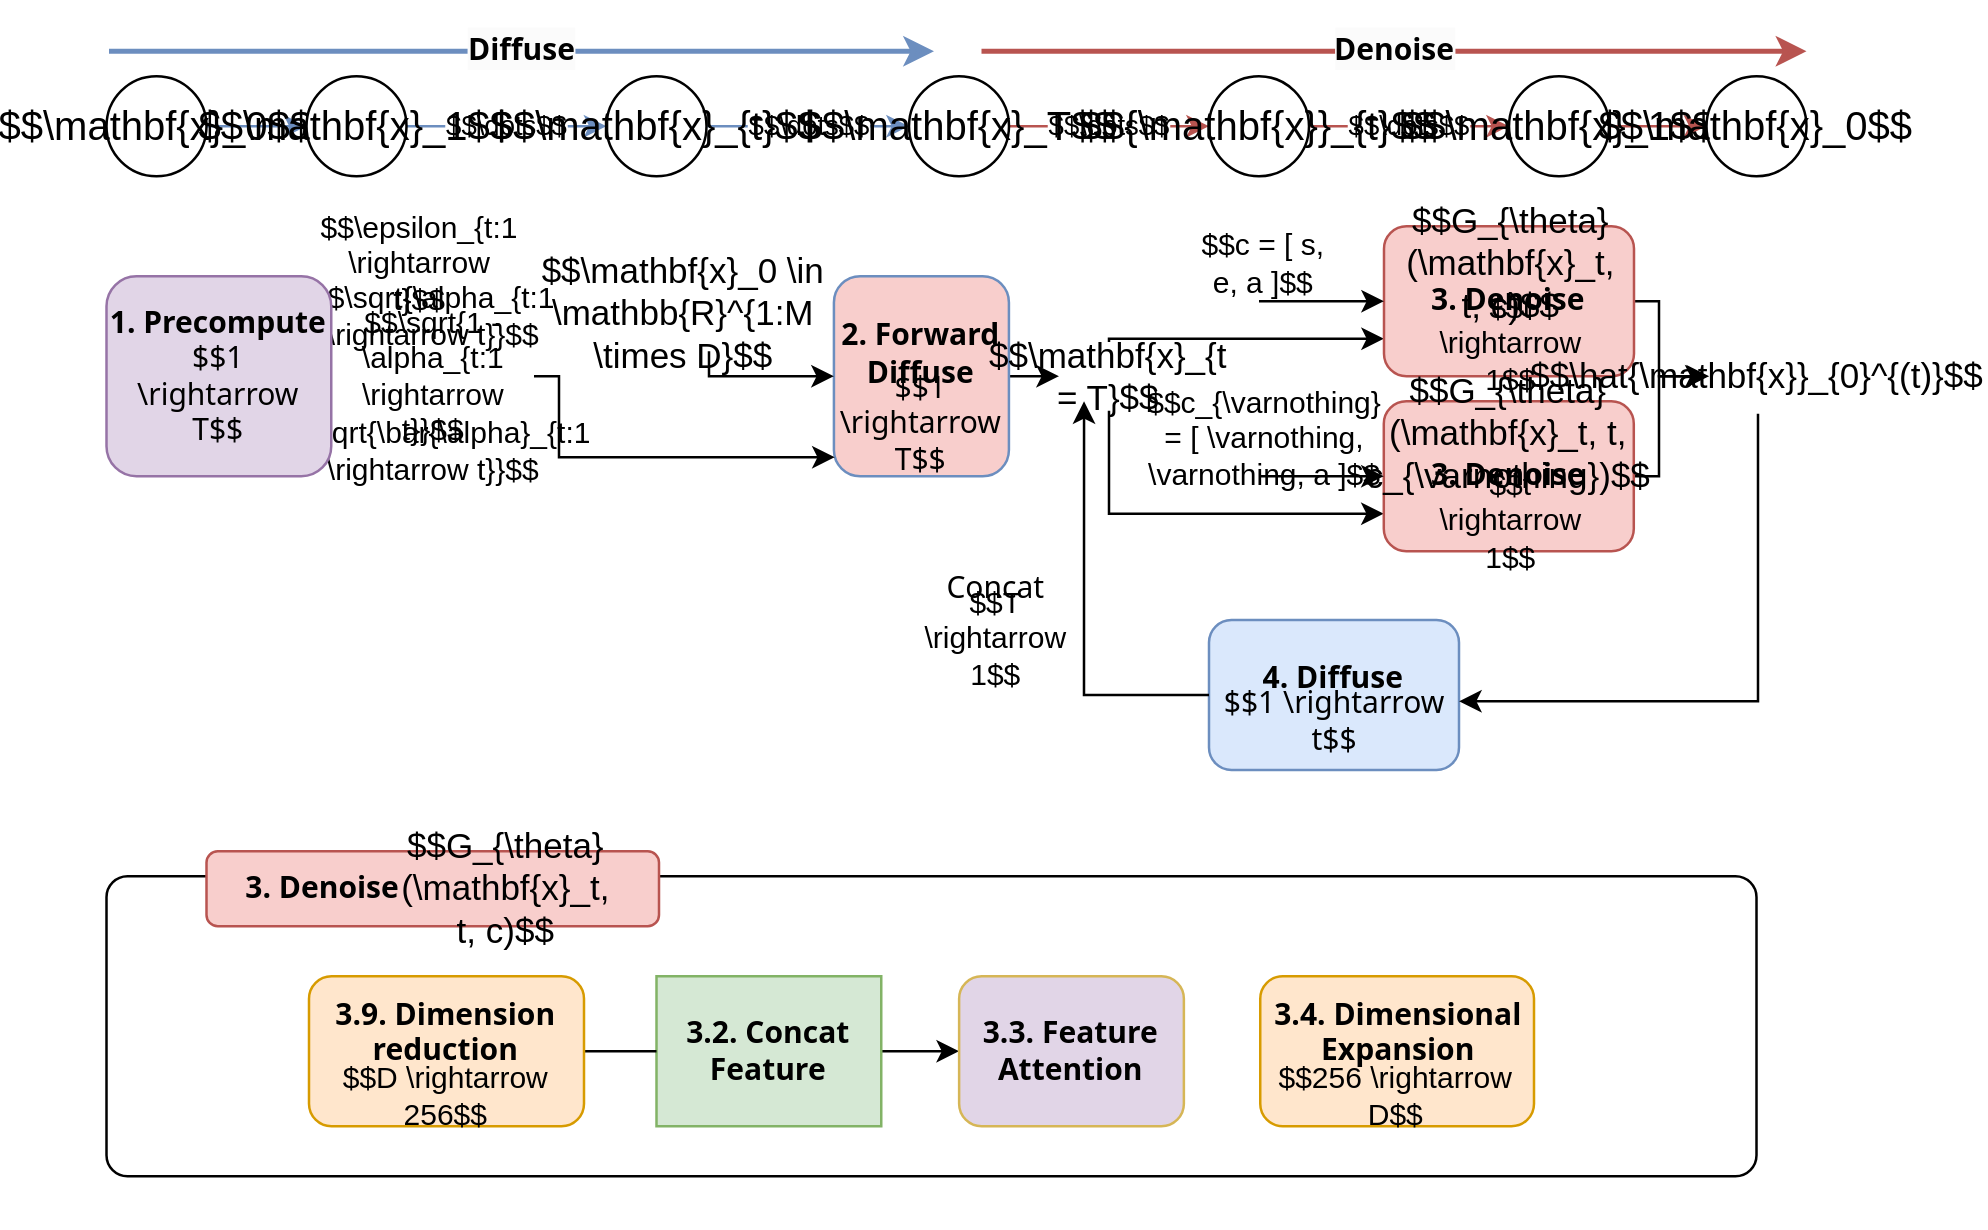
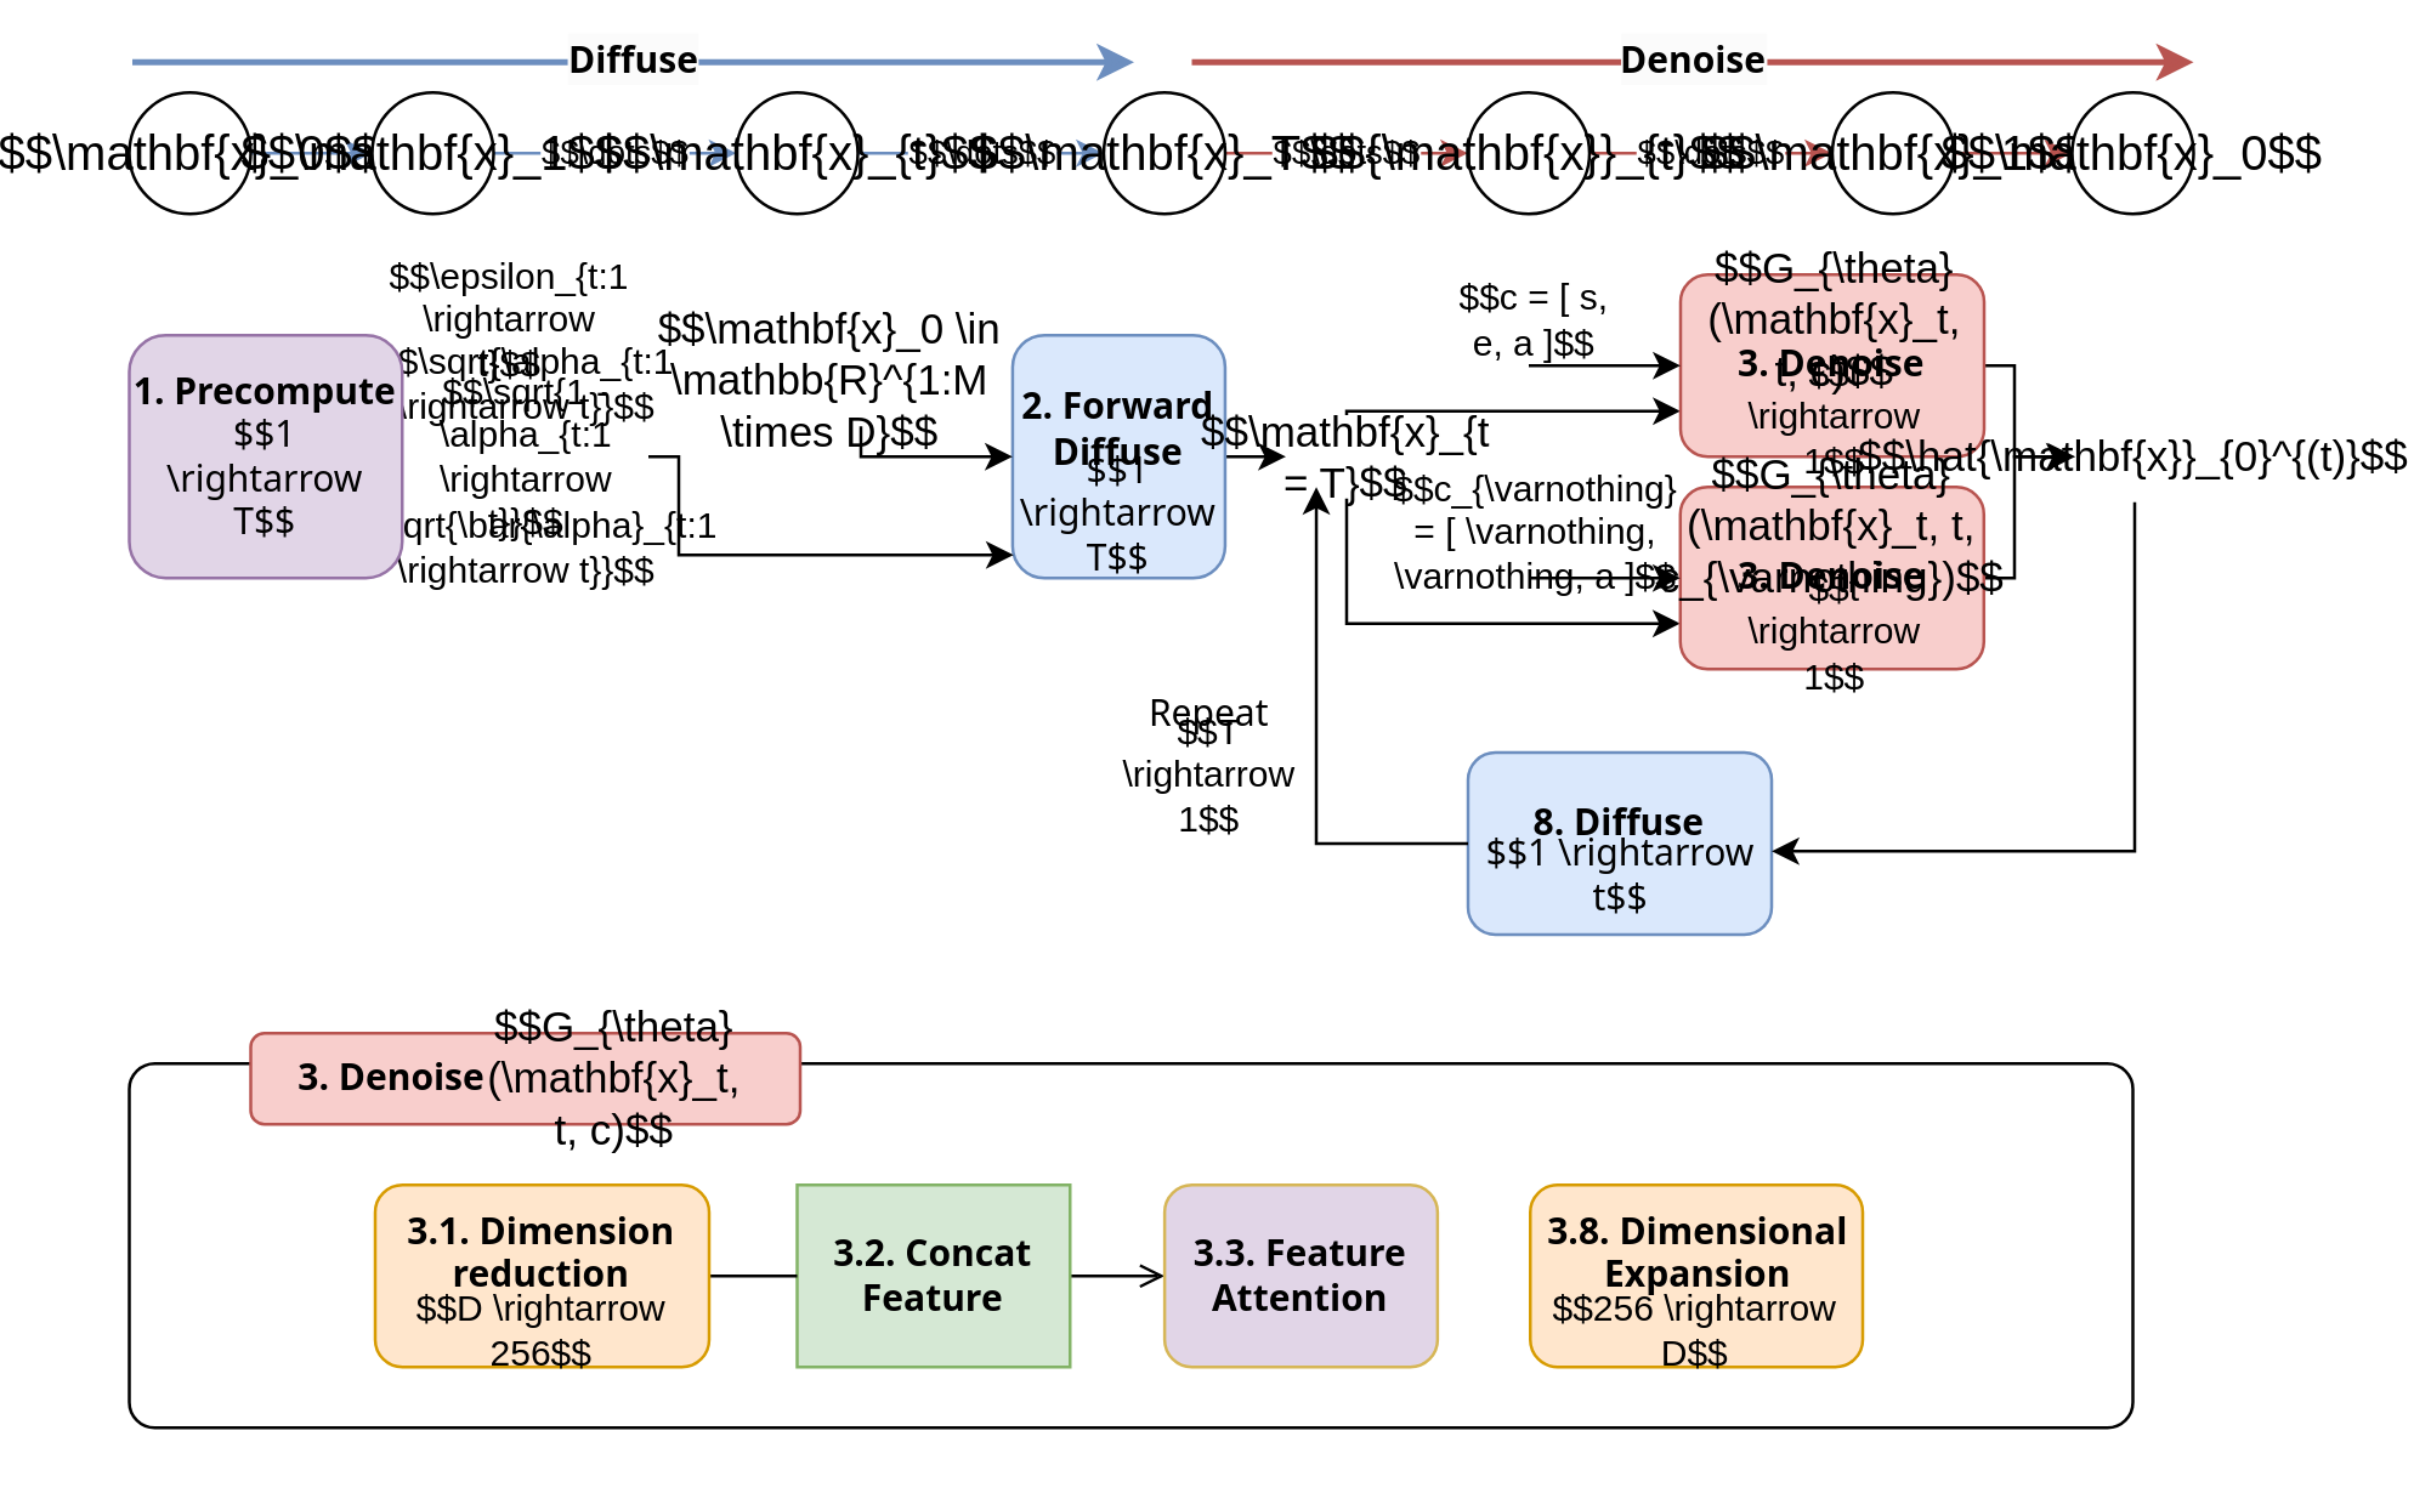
- <mxCell id="12" value="&lt;div&gt;&lt;span style=&quot;background-color: initial;&quot;&gt;2. Forward&lt;/span&gt;&lt;br&gt;&lt;/div&gt;&lt;div&gt;&lt;span style=&quot;background-color: initial;&quot;&gt;Diffuse&lt;/span&gt;&lt;/div&gt;" style="rounded=1;whiteSpace=wrap;html=1;fillColor=#f8cecc;strokeColor=#6c8ebf;fontFamily=Segoe UI;fontStyle=1;spacingTop=-19;" parent="1" vertex="1"><mxGeometry x="310.97" y="110" width="70" height="80" as="geometry" /></mxCell>
+ <mxCell id="12" value="&lt;div&gt;&lt;span style=&quot;background-color: initial;&quot;&gt;2. Forward&lt;/span&gt;&lt;br&gt;&lt;/div&gt;&lt;div&gt;&lt;span style=&quot;background-color: initial;&quot;&gt;Diffuse&lt;/span&gt;&lt;/div&gt;" style="rounded=1;whiteSpace=wrap;html=1;fillColor=#dae8fc;strokeColor=#6c8ebf;fontFamily=Segoe UI;fontStyle=1;spacingTop=-19;" parent="1" vertex="1"><mxGeometry x="310.97" y="110" width="70" height="80" as="geometry" /></mxCell>
- <mxCell id="44" value="Concat" style="text;html=1;align=center;verticalAlign=middle;whiteSpace=wrap;rounded=0;fontFamily=Segoe UI;" parent="1" vertex="1"><mxGeometry x="346" y="220" width="60" height="30" as="geometry" /></mxCell>
+ <mxCell id="44" value="Repeat" style="text;html=1;align=center;verticalAlign=middle;whiteSpace=wrap;rounded=0;fontFamily=Segoe UI;" parent="1" vertex="1"><mxGeometry x="346" y="220" width="60" height="30" as="geometry" /></mxCell>
- <mxCell id="35" value="&lt;div&gt;&lt;span style=&quot;background-color: initial;&quot;&gt;4. Diffuse&lt;/span&gt;&lt;br&gt;&lt;/div&gt;&lt;div&gt;&lt;span style=&quot;background-color: initial;&quot;&gt;&lt;br&gt;&lt;/span&gt;&lt;/div&gt;" style="rounded=1;whiteSpace=wrap;html=1;fillColor=#dae8fc;strokeColor=#6c8ebf;fontFamily=Segoe UI;fontStyle=1" parent="1" vertex="1"><mxGeometry x="461" y="247.5" width="100" height="60" as="geometry" /></mxCell>
+ <mxCell id="35" value="&lt;div&gt;&lt;span style=&quot;background-color: initial;&quot;&gt;8. Diffuse&lt;/span&gt;&lt;br&gt;&lt;/div&gt;&lt;div&gt;&lt;span style=&quot;background-color: initial;&quot;&gt;&lt;br&gt;&lt;/span&gt;&lt;/div&gt;" style="rounded=1;whiteSpace=wrap;html=1;fillColor=#dae8fc;strokeColor=#6c8ebf;fontFamily=Segoe UI;fontStyle=1" parent="1" vertex="1"><mxGeometry x="461" y="247.5" width="100" height="60" as="geometry" /></mxCell>
- <mxCell id="57" value="&lt;b&gt;3.9. Dimension reduction&lt;/b&gt;&lt;div&gt;&lt;b&gt;&lt;br&gt;&lt;/b&gt;&lt;/div&gt;" style="rounded=1;whiteSpace=wrap;html=1;fillColor=#ffe6cc;strokeColor=#d79b00;fontFamily=Segoe UI;" parent="1" vertex="1"><mxGeometry x="101" y="390" width="110" height="60" as="geometry" /></mxCell>
+ <mxCell id="57" value="&lt;b&gt;3.1. Dimension reduction&lt;/b&gt;&lt;div&gt;&lt;b&gt;&lt;br&gt;&lt;/b&gt;&lt;/div&gt;" style="rounded=1;whiteSpace=wrap;html=1;fillColor=#ffe6cc;strokeColor=#d79b00;fontFamily=Segoe UI;" parent="1" vertex="1"><mxGeometry x="101" y="390" width="110" height="60" as="geometry" /></mxCell>
- <mxCell id="52" style="edgeStyle=orthogonalEdgeStyle;rounded=0;orthogonalLoop=1;jettySize=auto;html=1;entryX=0;entryY=0.5;entryDx=0;entryDy=0;" parent="1" source="53" target="54" edge="1"><mxGeometry relative="1" as="geometry" /></mxCell>
+ <mxCell id="52" style="edgeStyle=orthogonalEdgeStyle;rounded=0;orthogonalLoop=1;jettySize=auto;html=1;entryX=0;entryY=0.5;entryDx=0;entryDy=0;endArrow=open;" parent="1" source="53" target="54" edge="1"><mxGeometry relative="1" as="geometry" /></mxCell>
- <mxCell id="55" value="&lt;b&gt;3.4.&amp;nbsp;Dimensional Expansion&lt;/b&gt;&lt;div&gt;&lt;b&gt;&lt;br&gt;&lt;/b&gt;&lt;/div&gt;" style="rounded=1;whiteSpace=wrap;html=1;fillColor=#ffe6cc;strokeColor=#d79b00;fontFamily=Segoe UI;" parent="1" vertex="1"><mxGeometry x="481.5" y="390" width="109.5" height="60" as="geometry" /></mxCell>
+ <mxCell id="55" value="&lt;b&gt;3.8.&amp;nbsp;Dimensional Expansion&lt;/b&gt;&lt;div&gt;&lt;b&gt;&lt;br&gt;&lt;/b&gt;&lt;/div&gt;" style="rounded=1;whiteSpace=wrap;html=1;fillColor=#ffe6cc;strokeColor=#d79b00;fontFamily=Segoe UI;" parent="1" vertex="1"><mxGeometry x="481.5" y="390" width="109.5" height="60" as="geometry" /></mxCell>
